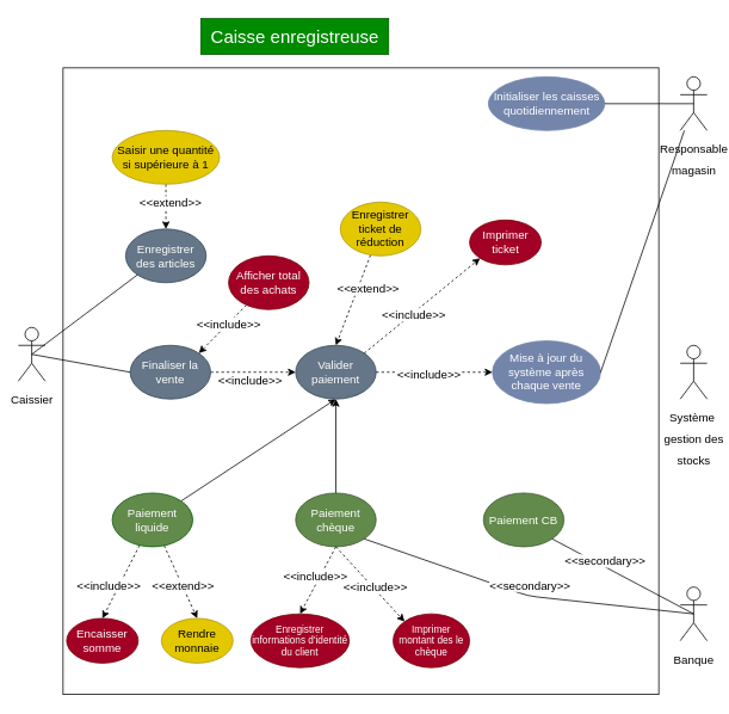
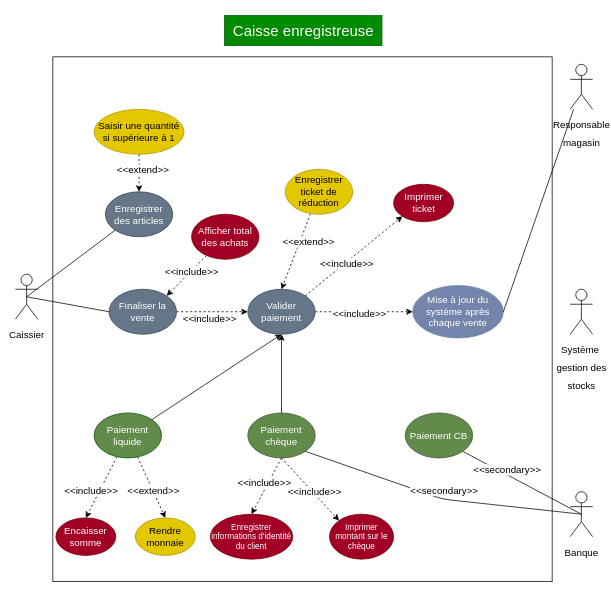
- <mxCell id="3" value="Caisse enregistreuse" style="text;html=1;align=center;verticalAlign=middle;resizable=0;points=[];autosize=1;strokeColor=#005700;fillColor=#008a00;fontColor=#ffffff;fontSize=20;fontStyle=0" parent="1" vertex="1"><mxGeometry x="224" y="20" width="210" height="40" as="geometry" /></mxCell>
+ <mxCell id="3" value="Caisse enregistreuse" style="text;html=1;align=center;verticalAlign=middle;resizable=0;points=[];autosize=1;strokeColor=#005700;fillColor=#008a00;fontColor=#ffffff;fontSize=20;fontStyle=0" parent="1" vertex="1"><mxGeometry x="299" y="20" width="210" height="40" as="geometry" /></mxCell>
- <mxCell id="35" value="Initialiser les caisses quotidiennement" style="ellipse;whiteSpace=wrap;html=1;fontSize=13;fillColor=#7385AB;strokeColor=#7385AB;fontColor=#ffffff;" parent="1" vertex="1"><mxGeometry x="545.5" y="85" width="130" height="60" as="geometry" /></mxCell>
- <mxCell id="36" value="" style="endArrow=none;html=1;fontSize=13;entryX=0.5;entryY=0.5;entryDx=0;entryDy=0;exitX=1;exitY=0.5;exitDx=0;exitDy=0;entryPerimeter=0;" parent="1" source="35" target="7" edge="1"><mxGeometry width="50" height="50" relative="1" as="geometry"><mxPoint x="630" y="125.003" as="sourcePoint" /><mxPoint x="788.18" y="203.79" as="targetPoint" /></mxGeometry></mxCell>
- <mxCell id="43" value="Imprimer montant des le chèque" style="ellipse;whiteSpace=wrap;html=1;fontSize=11;fillColor=#a20025;fontColor=#ffffff;strokeColor=#6F0000;" parent="1" vertex="1"><mxGeometry x="439" y="685" width="85.5" height="60" as="geometry" /></mxCell>
+ <mxCell id="43" value="Imprimer montant sur le chèque" style="ellipse;whiteSpace=wrap;html=1;fontSize=11;fillColor=#a20025;fontColor=#ffffff;strokeColor=#6F0000;" parent="1" vertex="1"><mxGeometry x="439" y="685" width="85.5" height="60" as="geometry" /></mxCell>
